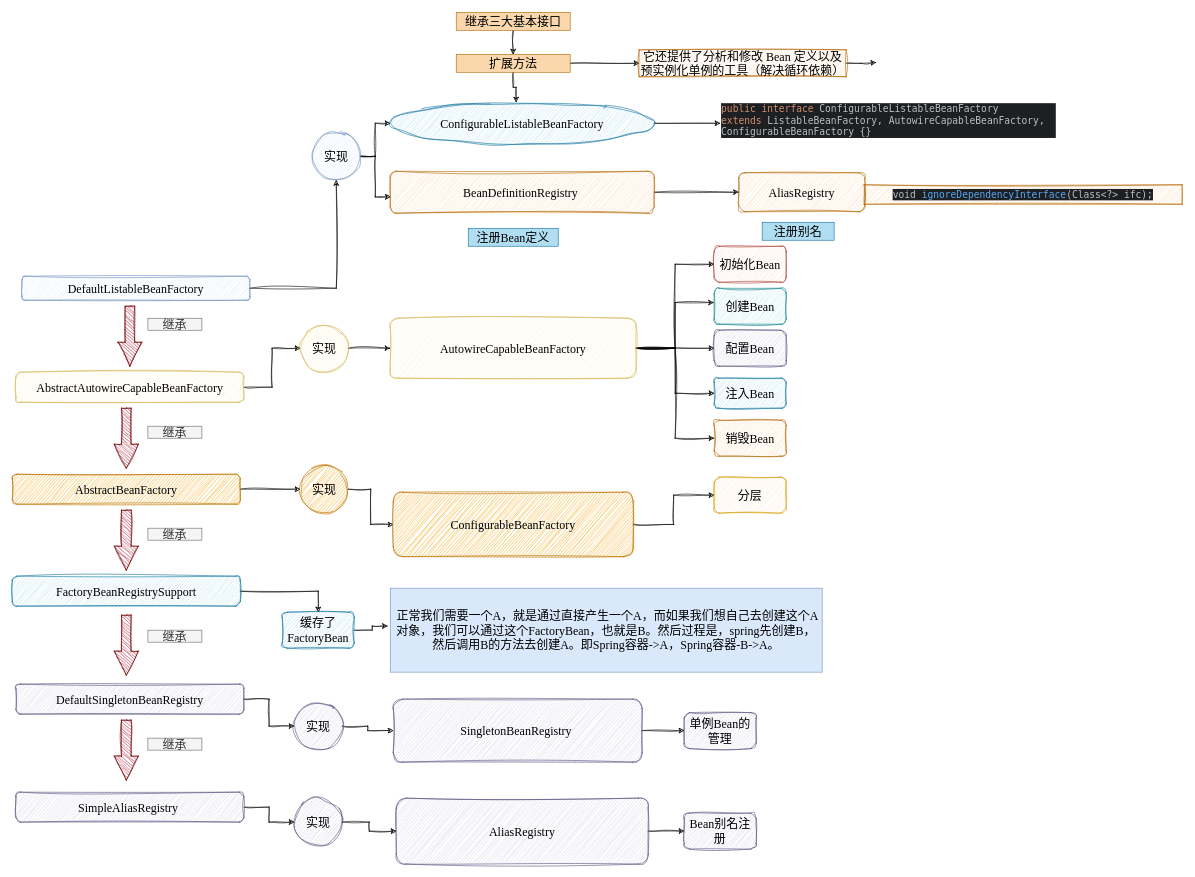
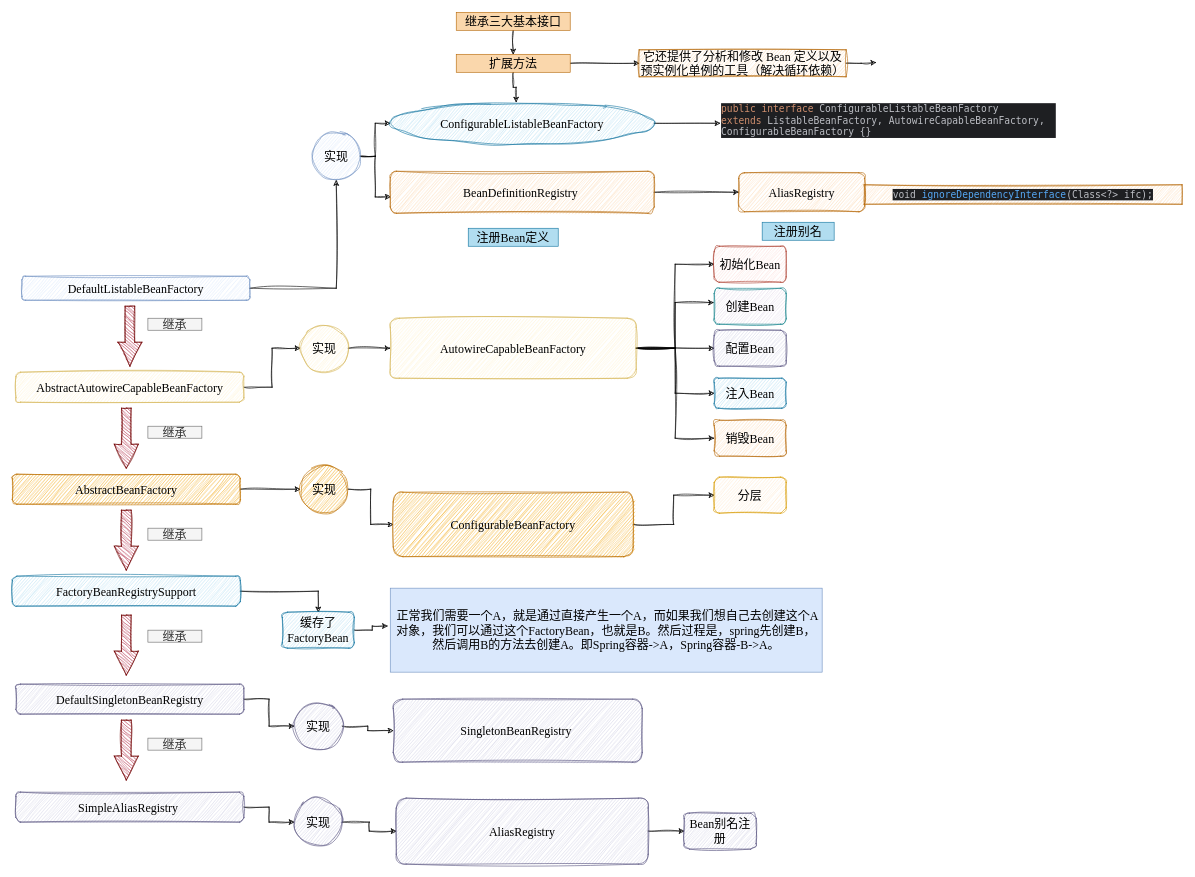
- <mxCell id="51" value="创建Bean" style="rounded=1;whiteSpace=wrap;html=1;sketch=1;hachureGap=4;jiggle=2;curveFitting=1;fontFamily=Architects Daughter;fontSource=https%3A%2F%2Ffonts.googleapis.com%2Fcss%3Ffamily%3DArchitects%2BDaughter;fontSize=20;fillColor=#b0e3e6;strokeColor=#0e8088;" vertex="1" parent="1"><mxGeometry x="1190" y="480" width="120" height="60" as="geometry" /></mxCell>
+ <mxCell id="51" value="创建Bean" style="rounded=1;whiteSpace=wrap;html=1;sketch=1;hachureGap=4;jiggle=2;curveFitting=1;fontFamily=Architects Daughter;fontSource=https%3A%2F%2Ffonts.googleapis.com%2Fcss%3Ffamily%3DArchitects%2BDaughter;fontSize=20;fillColor=#e1d5e7;strokeColor=#0e8088;" vertex="1" parent="1"><mxGeometry x="1190" y="480" width="120" height="60" as="geometry" /></mxCell>
- <mxCell id="66" value="" style="edgeStyle=orthogonalEdgeStyle;rounded=0;sketch=1;hachureGap=4;jiggle=2;curveFitting=1;orthogonalLoop=1;jettySize=auto;html=1;fontFamily=Architects Daughter;fontSource=https%3A%2F%2Ffonts.googleapis.com%2Fcss%3Ffamily%3DArchitects%2BDaughter;fontSize=16;" edge="1" parent="1" source="67" target="68"><mxGeometry relative="1" as="geometry" /></mxCell>
- <mxCell id="68" value="单例Bean的管理" style="whiteSpace=wrap;html=1;fontSize=20;fontFamily=Architects Daughter;fillColor=#d0cee2;strokeColor=#56517e;rounded=1;sketch=1;hachureGap=4;jiggle=2;curveFitting=1;fontSource=https%3A%2F%2Ffonts.googleapis.com%2Fcss%3Ffamily%3DArchitects%2BDaughter;" vertex="1" parent="1"><mxGeometry x="1140" y="1187.5" width="120" height="60" as="geometry" /></mxCell>
